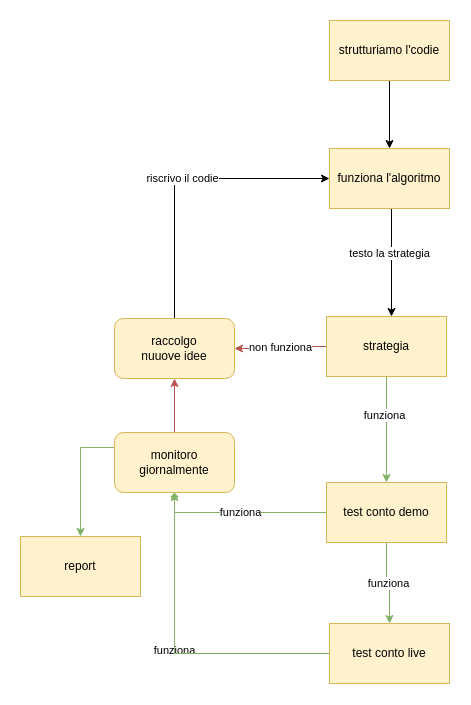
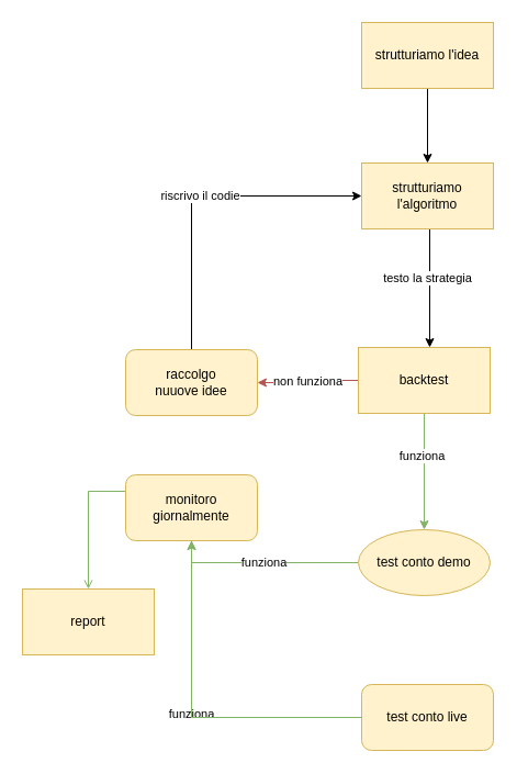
- <mxCell id="17" value="strutturiamo l'codie" style="rounded=0;whiteSpace=wrap;html=1;fillColor=#fff2cc;strokeColor=#d6b656;" vertex="1" parent="1"><mxGeometry x="329" y="20" width="120" height="60" as="geometry" /></mxCell>
+ <mxCell id="17" value="strutturiamo l'idea" style="rounded=0;whiteSpace=wrap;html=1;fillColor=#fff2cc;strokeColor=#d6b656;" vertex="1" parent="1"><mxGeometry x="329" y="20" width="120" height="60" as="geometry" /></mxCell>
- <mxCell id="6" value="funziona l'algoritmo" style="rounded=0;whiteSpace=wrap;html=1;fillColor=#fff2cc;strokeColor=#d6b656;" vertex="1" parent="1"><mxGeometry x="329" y="148" width="120" height="60" as="geometry" /></mxCell>
+ <mxCell id="6" value="strutturiamo l'algoritmo" style="rounded=0;whiteSpace=wrap;html=1;fillColor=#fff2cc;strokeColor=#d6b656;" vertex="1" parent="1"><mxGeometry x="329" y="148" width="120" height="60" as="geometry" /></mxCell>
- <mxCell id="10" value="strategia" style="rounded=0;whiteSpace=wrap;html=1;fillColor=#fff2cc;strokeColor=#d6b656;" vertex="1" parent="1"><mxGeometry x="326" y="316" width="120" height="60" as="geometry" /></mxCell>
+ <mxCell id="10" value="backtest" style="rounded=0;whiteSpace=wrap;html=1;fillColor=#fff2cc;strokeColor=#d6b656;" vertex="1" parent="1"><mxGeometry x="326" y="316" width="120" height="60" as="geometry" /></mxCell>
- <mxCell id="18" style="edgeStyle=orthogonalEdgeStyle;rounded=0;orthogonalLoop=1;jettySize=auto;html=1;fontColor=#00CC00;fillColor=#f8cecc;strokeColor=#b85450;" edge="1" parent="1" source="20" target="3"><mxGeometry relative="1" as="geometry" /></mxCell>
- <mxCell id="12" value="funziona" style="edgeStyle=orthogonalEdgeStyle;rounded=0;orthogonalLoop=1;jettySize=auto;html=1;exitX=0;exitY=0.5;exitDx=0;exitDy=0;entryX=0.5;entryY=1;entryDx=0;entryDy=0;fillColor=#d5e8d4;strokeColor=#82b366;endArrow=diamond;" edge="1" parent="1" source="13" target="20"><mxGeometry relative="1" as="geometry" /></mxCell>
+ <mxCell id="12" value="funziona" style="edgeStyle=orthogonalEdgeStyle;rounded=0;orthogonalLoop=1;jettySize=auto;html=1;exitX=0;exitY=0.5;exitDx=0;exitDy=0;entryX=0.5;entryY=1;entryDx=0;entryDy=0;fillColor=#d5e8d4;strokeColor=#82b366;" edge="1" parent="1" source="13" target="20"><mxGeometry relative="1" as="geometry" /></mxCell>
- <mxCell id="13" value="test conto demo" style="rounded=0;whiteSpace=wrap;html=1;fillColor=#fff2cc;strokeColor=#d6b656;" vertex="1" parent="1"><mxGeometry x="326" y="482" width="120" height="60" as="geometry" /></mxCell>
+ <mxCell id="13" value="test conto demo" style="ellipse;whiteSpace=wrap;html=1;fillColor=#fff2cc;strokeColor=#d6b656;" vertex="1" parent="1"><mxGeometry x="326" y="482" width="120" height="60" as="geometry" /></mxCell>
- <mxCell id="19" style="edgeStyle=orthogonalEdgeStyle;rounded=0;orthogonalLoop=1;jettySize=auto;html=1;fontColor=#000000;exitX=0;exitY=0.25;exitDx=0;exitDy=0;fillColor=#d5e8d4;strokeColor=#82b366;" edge="1" parent="1" source="20" target="22"><mxGeometry relative="1" as="geometry" /></mxCell>
+ <mxCell id="19" style="edgeStyle=orthogonalEdgeStyle;rounded=0;orthogonalLoop=1;jettySize=auto;html=1;fontColor=#000000;exitX=0;exitY=0.25;exitDx=0;exitDy=0;fillColor=#d5e8d4;strokeColor=#82b366;endArrow=open;" edge="1" parent="1" source="20" target="22"><mxGeometry relative="1" as="geometry" /></mxCell>
- <mxCell id="11" value="funziona" style="edgeStyle=orthogonalEdgeStyle;rounded=0;orthogonalLoop=1;jettySize=auto;html=1;entryX=0.5;entryY=0;entryDx=0;entryDy=0;fillColor=#d5e8d4;strokeColor=#82b366;" edge="1" parent="1" source="13" target="15"><mxGeometry relative="1" as="geometry" /></mxCell>
- <mxCell id="15" value="test conto live" style="rounded=0;whiteSpace=wrap;html=1;fillColor=#fff2cc;strokeColor=#d6b656;" vertex="1" parent="1"><mxGeometry x="329" y="623" width="120" height="60" as="geometry" /></mxCell>
+ <mxCell id="15" value="test conto live" style="whiteSpace=wrap;html=1;fillColor=#fff2cc;strokeColor=#d6b656;rounded=1;" vertex="1" parent="1"><mxGeometry x="329" y="623" width="120" height="60" as="geometry" /></mxCell>
